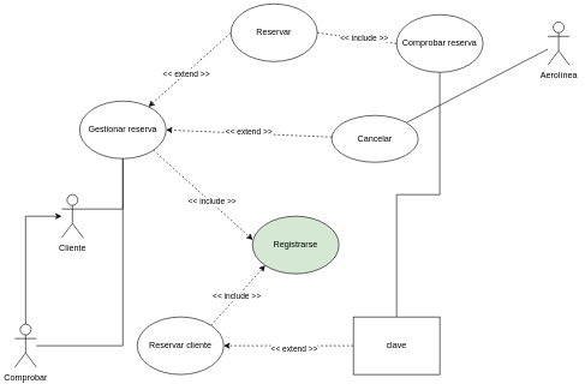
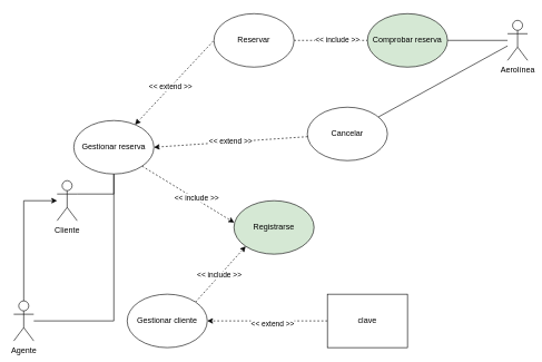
- <mxCell id="20" value="Reservar" style="ellipse;whiteSpace=wrap;html=1;" vertex="1" parent="1"><mxGeometry x="320" y="5" width="120" height="80" as="geometry" /></mxCell>
+ <mxCell id="20" value="Reservar" style="ellipse;whiteSpace=wrap;html=1;" vertex="1" parent="1"><mxGeometry x="320" width="120" height="80" as="geometry" y="20" /></mxCell>
- <mxCell id="9" value="Comprobar reserva" style="ellipse;whiteSpace=wrap;html=1;" vertex="1" parent="1"><mxGeometry x="550" width="120" height="80" as="geometry" y="20" /></mxCell>
+ <mxCell id="9" value="Comprobar reserva" style="ellipse;whiteSpace=wrap;html=1;fillColor=#d5e8d4;" vertex="1" parent="1"><mxGeometry x="550" width="120" height="80" as="geometry" y="20" /></mxCell>
- <mxCell id="4" value="Gestionar reserva" style="ellipse;whiteSpace=wrap;html=1;" vertex="1" parent="1"><mxGeometry x="110" y="140" width="120" height="80" as="geometry" /></mxCell>
+ <mxCell id="4" value="Gestionar reserva" style="ellipse;whiteSpace=wrap;html=1;" vertex="1" parent="1"><mxGeometry x="110" y="180" width="120" height="80" as="geometry" /></mxCell>
- <mxCell id="14" value="Cancelar" style="ellipse;whiteSpace=wrap;html=1;" vertex="1" parent="1"><mxGeometry x="460" y="160" width="120" height="65" as="geometry" /></mxCell>
+ <mxCell id="14" value="Cancelar" style="ellipse;whiteSpace=wrap;html=1;" vertex="1" parent="1"><mxGeometry x="460" y="160" width="120" height="80" as="geometry" /></mxCell>
- <mxCell id="8" style="edgeStyle=orthogonalEdgeStyle;rounded=0;orthogonalLoop=1;jettySize=auto;html=1;endArrow=none;endFill=0;" edge="1" parent="1" source="9" target="28"><mxGeometry relative="1" as="geometry" /></mxCell>
+ <mxCell id="8" style="edgeStyle=orthogonalEdgeStyle;rounded=0;orthogonalLoop=1;jettySize=auto;html=1;endArrow=none;endFill=0;" edge="1" parent="1" source="9" target="12"><mxGeometry relative="1" as="geometry" /></mxCell>
- <mxCell id="25" value="Reservar cliente" style="ellipse;whiteSpace=wrap;html=1;" vertex="1" parent="1"><mxGeometry x="190" y="440" width="120" height="80" as="geometry" /></mxCell>
+ <mxCell id="25" value="Gestionar cliente" style="ellipse;whiteSpace=wrap;html=1;" vertex="1" parent="1"><mxGeometry x="190" y="440" width="120" height="80" as="geometry" /></mxCell>
- <mxCell id="18" value="Comprobar" style="shape=umlActor;verticalLabelPosition=bottom;verticalAlign=top;html=1;outlineConnect=0;" vertex="1" parent="1"><mxGeometry x="20" y="450" width="30" height="60" as="geometry" /></mxCell>
+ <mxCell id="18" value="Agente" style="shape=umlActor;verticalLabelPosition=bottom;verticalAlign=top;html=1;outlineConnect=0;" vertex="1" parent="1"><mxGeometry x="20" y="450" width="30" height="60" as="geometry" /></mxCell>
